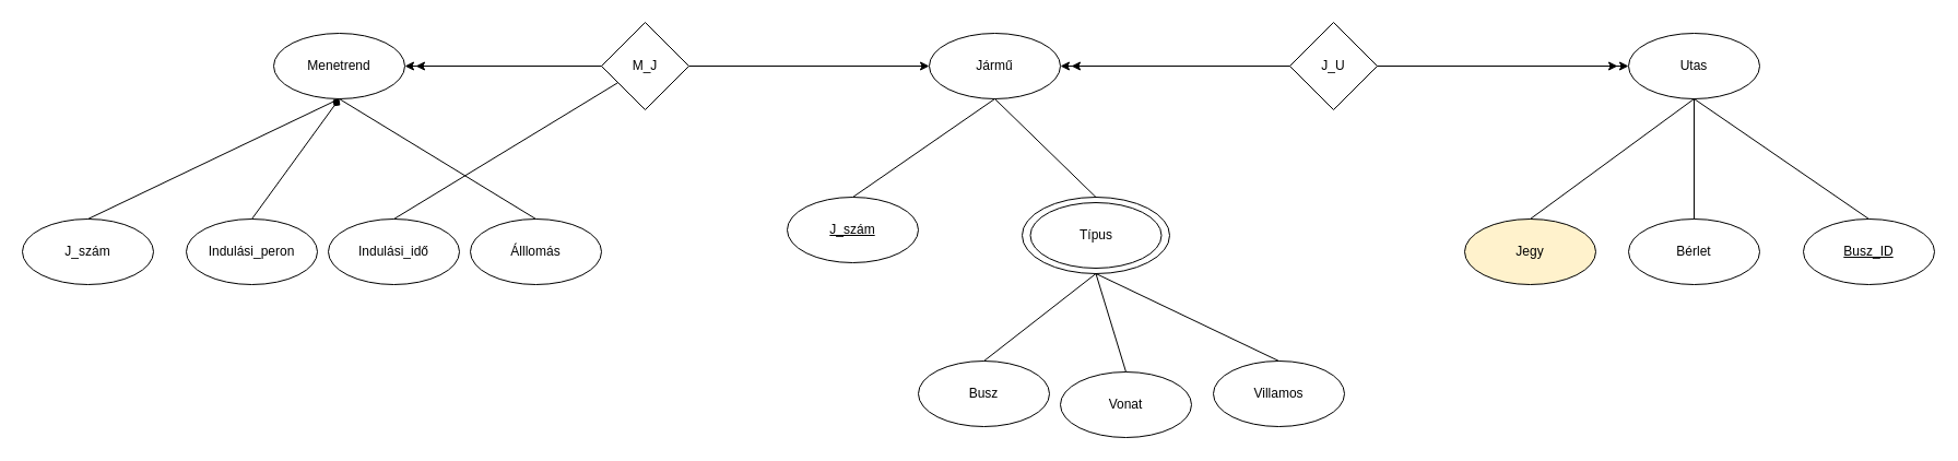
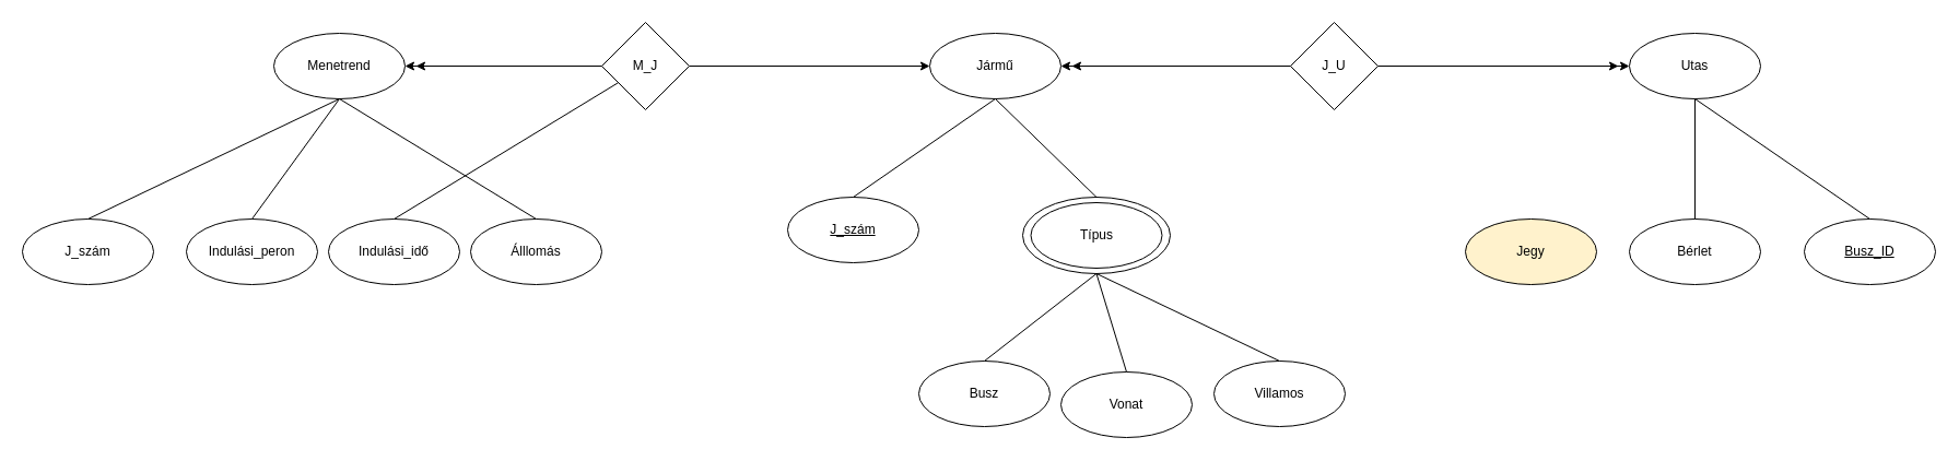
- <mxCell id="28" value="" style="endArrow=diamond;html=1;rounded=0;entryX=0.5;entryY=1;entryDx=0;entryDy=0;exitX=0.5;exitY=0;exitDx=0;exitDy=0;" edge="1" parent="1" source="23" target="18"><mxGeometry width="50" height="50" relative="1" as="geometry"><mxPoint x="580" y="270" as="sourcePoint" /><mxPoint x="630" y="220" as="targetPoint" /></mxGeometry></mxCell>
+ <mxCell id="28" value="" style="endArrow=none;html=1;rounded=0;entryX=0.5;entryY=1;entryDx=0;entryDy=0;exitX=0.5;exitY=0;exitDx=0;exitDy=0;" edge="1" parent="1" source="23" target="18"><mxGeometry width="50" height="50" relative="1" as="geometry"><mxPoint x="580" y="270" as="sourcePoint" /><mxPoint x="630" y="220" as="targetPoint" /></mxGeometry></mxCell>
- <mxCell id="15" value="" style="endArrow=none;html=1;rounded=0;entryX=0.5;entryY=1;entryDx=0;entryDy=0;exitX=0.5;exitY=0;exitDx=0;exitDy=0;" edge="1" parent="1" source="12" target="4"><mxGeometry width="50" height="50" relative="1" as="geometry"><mxPoint x="1220" y="240" as="sourcePoint" /><mxPoint x="1270" y="190" as="targetPoint" /></mxGeometry></mxCell>
